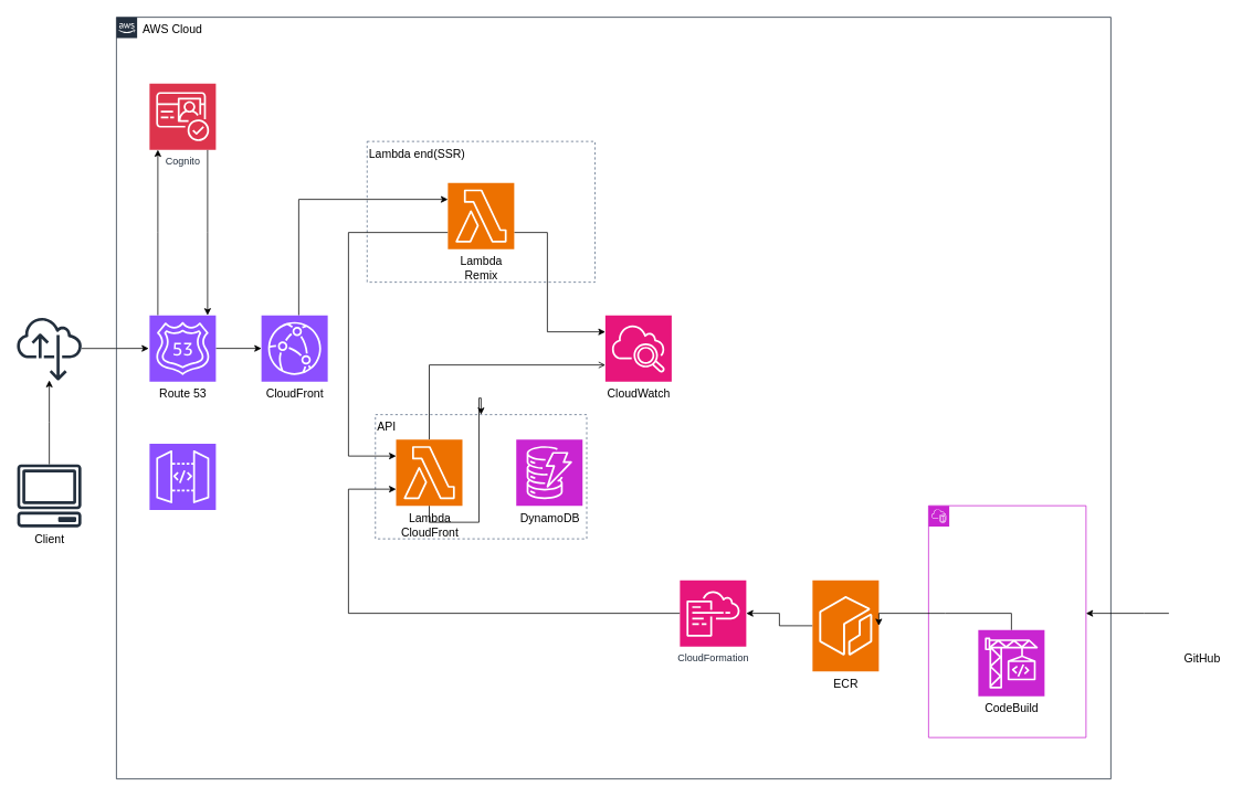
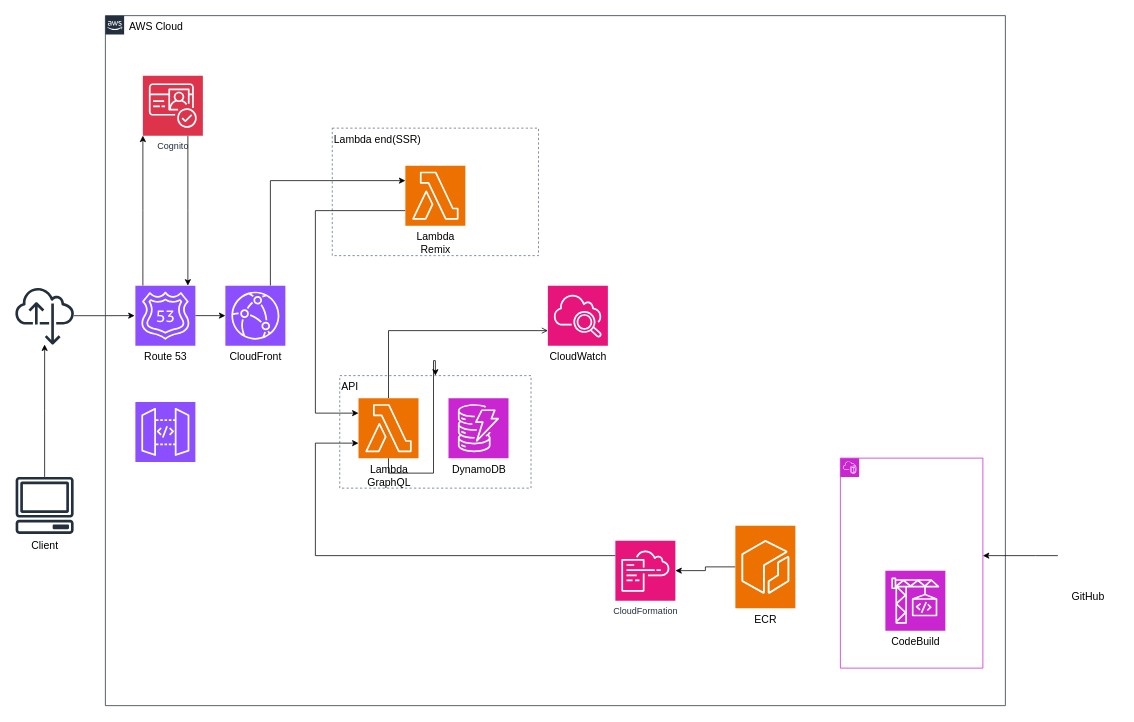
- <mxCell id="28" value="Cognito" style="sketch=0;points=[[0,0,0],[0.25,0,0],[0.5,0,0],[0.75,0,0],[1,0,0],[0,1,0],[0.25,1,0],[0.5,1,0],[0.75,1,0],[1,1,0],[0,0.25,0],[0,0.5,0],[0,0.75,0],[1,0.25,0],[1,0.5,0],[1,0.75,0]];outlineConnect=0;fontColor=#232F3E;fillColor=#DD344C;strokeColor=#ffffff;dashed=0;verticalLabelPosition=bottom;verticalAlign=top;align=center;html=1;fontSize=12;fontStyle=0;aspect=fixed;shape=mxgraph.aws4.resourceIcon;resIcon=mxgraph.aws4.cognito;" vertex="1" parent="4"><mxGeometry x="40" y="80" width="80" height="80" as="geometry" /></mxCell>
+ <mxCell id="28" value="Cognito" style="sketch=0;points=[[0,0,0],[0.25,0,0],[0.5,0,0],[0.75,0,0],[1,0,0],[0,1,0],[0.25,1,0],[0.5,1,0],[0.75,1,0],[1,1,0],[0,0.25,0],[0,0.5,0],[0,0.75,0],[1,0.25,0],[1,0.5,0],[1,0.75,0]];outlineConnect=0;fontColor=#232F3E;fillColor=#DD344C;strokeColor=#ffffff;dashed=0;verticalLabelPosition=bottom;verticalAlign=top;align=center;html=1;fontSize=12;fontStyle=0;aspect=fixed;shape=mxgraph.aws4.resourceIcon;resIcon=mxgraph.aws4.cognito;" vertex="1" parent="4"><mxGeometry x="50" y="80" width="80" height="80" as="geometry" /></mxCell>
- <mxCell id="18" style="edgeStyle=orthogonalEdgeStyle;rounded=0;orthogonalLoop=1;jettySize=auto;html=1;fontColor=#000000;fontSize=14;" edge="1" parent="4" source="20" target="7"><mxGeometry relative="1" as="geometry"><Array as="points"><mxPoint x="520" y="260" /><mxPoint x="520" y="380" /></Array></mxGeometry></mxCell>
- <mxCell id="17" value="CloudFront" style="sketch=0;points=[[0,0,0],[0.25,0,0],[0.5,0,0],[0.75,0,0],[1,0,0],[0,1,0],[0.25,1,0],[0.5,1,0],[0.75,1,0],[1,1,0],[0,0.25,0],[0,0.5,0],[0,0.75,0],[1,0.25,0],[1,0.5,0],[1,0.75,0]];outlineConnect=0;fontColor=#000000;fillColor=#8C4FFF;strokeColor=#ffffff;dashed=0;verticalLabelPosition=bottom;verticalAlign=top;align=center;html=1;fontSize=14;fontStyle=0;aspect=fixed;shape=mxgraph.aws4.resourceIcon;resIcon=mxgraph.aws4.cloudfront;" vertex="1" parent="4"><mxGeometry x="175" y="360" width="80" height="80" as="geometry" /></mxCell>
+ <mxCell id="17" value="CloudFront" style="sketch=0;points=[[0,0,0],[0.25,0,0],[0.5,0,0],[0.75,0,0],[1,0,0],[0,1,0],[0.25,1,0],[0.5,1,0],[0.75,1,0],[1,1,0],[0,0.25,0],[0,0.5,0],[0,0.75,0],[1,0.25,0],[1,0.5,0],[1,0.75,0]];outlineConnect=0;fontColor=#000000;fillColor=#8C4FFF;strokeColor=#ffffff;dashed=0;verticalLabelPosition=bottom;verticalAlign=top;align=center;html=1;fontSize=14;fontStyle=0;aspect=fixed;shape=mxgraph.aws4.resourceIcon;resIcon=mxgraph.aws4.cloudfront;" vertex="1" parent="4"><mxGeometry x="160" y="360" width="80" height="80" as="geometry" /></mxCell>
- <mxCell id="23" value="DynamoDB" style="sketch=0;points=[[0,0,0],[0.25,0,0],[0.5,0,0],[0.75,0,0],[1,0,0],[0,1,0],[0.25,1,0],[0.5,1,0],[0.75,1,0],[1,1,0],[0,0.25,0],[0,0.5,0],[0,0.75,0],[1,0.25,0],[1,0.5,0],[1,0.75,0]];outlineConnect=0;fontColor=#000000;fillColor=#C925D1;strokeColor=#ffffff;dashed=0;verticalLabelPosition=bottom;verticalAlign=top;align=center;html=1;fontSize=14;fontStyle=0;aspect=fixed;shape=mxgraph.aws4.resourceIcon;resIcon=mxgraph.aws4.dynamodb;fillStyle=auto;" vertex="1" parent="4"><mxGeometry x="482.5" y="510" width="80" height="80" as="geometry" /></mxCell>
+ <mxCell id="23" value="DynamoDB" style="sketch=0;points=[[0,0,0],[0.25,0,0],[0.5,0,0],[0.75,0,0],[1,0,0],[0,1,0],[0.25,1,0],[0.5,1,0],[0.75,1,0],[1,1,0],[0,0.25,0],[0,0.5,0],[0,0.75,0],[1,0.25,0],[1,0.5,0],[1,0.75,0]];outlineConnect=0;fontColor=#000000;fillColor=#C925D1;strokeColor=#ffffff;dashed=0;verticalLabelPosition=bottom;verticalAlign=top;align=center;html=1;fontSize=14;fontStyle=0;aspect=fixed;shape=mxgraph.aws4.resourceIcon;resIcon=mxgraph.aws4.dynamodb;fillStyle=auto;" vertex="1" parent="4"><mxGeometry x="457.5" y="510" width="80" height="80" as="geometry" /></mxCell>
- <mxCell id="31" value="Client" style="sketch=0;outlineConnect=0;fontColor=#000000;gradientColor=none;fillColor=#232F3D;strokeColor=none;dashed=0;verticalLabelPosition=bottom;verticalAlign=top;align=center;html=1;fontSize=14;fontStyle=0;aspect=fixed;pointerEvents=1;shape=mxgraph.aws4.client;" vertex="1" parent="1"><mxGeometry x="20" y="560" width="78" height="76" as="geometry" /></mxCell>
+ <mxCell id="31" value="Client" style="sketch=0;outlineConnect=0;fontColor=#000000;gradientColor=none;fillColor=#232F3D;strokeColor=none;dashed=0;verticalLabelPosition=bottom;verticalAlign=top;align=center;html=1;fontSize=14;fontStyle=0;aspect=fixed;pointerEvents=1;shape=mxgraph.aws4.client;" vertex="1" parent="1"><mxGeometry x="20" y="635" width="78" height="76" as="geometry" /></mxCell>
- <mxCell id="24" value="&lt;div style=&quot;font-size: 14px;&quot;&gt;Lambda&lt;br style=&quot;font-size: 14px;&quot;&gt;&lt;/div&gt;&lt;div style=&quot;font-size: 14px;&quot;&gt;CloudFront&lt;/div&gt;" style="sketch=0;points=[[0,0,0],[0.25,0,0],[0.5,0,0],[0.75,0,0],[1,0,0],[0,1,0],[0.25,1,0],[0.5,1,0],[0.75,1,0],[1,1,0],[0,0.25,0],[0,0.5,0],[0,0.75,0],[1,0.25,0],[1,0.5,0],[1,0.75,0]];outlineConnect=0;fontColor=#000000;fillColor=#ED7100;strokeColor=#ffffff;dashed=0;verticalLabelPosition=bottom;verticalAlign=top;align=center;html=1;fontSize=14;fontStyle=0;aspect=fixed;shape=mxgraph.aws4.resourceIcon;resIcon=mxgraph.aws4.lambda;" vertex="1" parent="4"><mxGeometry x="337.5" y="510" width="80" height="80" as="geometry" /></mxCell>
+ <mxCell id="24" value="&lt;div style=&quot;font-size: 14px;&quot;&gt;Lambda&lt;br style=&quot;font-size: 14px;&quot;&gt;&lt;/div&gt;&lt;div style=&quot;font-size: 14px;&quot;&gt;GraphQL&lt;/div&gt;" style="sketch=0;points=[[0,0,0],[0.25,0,0],[0.5,0,0],[0.75,0,0],[1,0,0],[0,1,0],[0.25,1,0],[0.5,1,0],[0.75,1,0],[1,1,0],[0,0.25,0],[0,0.5,0],[0,0.75,0],[1,0.25,0],[1,0.5,0],[1,0.75,0]];outlineConnect=0;fontColor=#000000;fillColor=#ED7100;strokeColor=#ffffff;dashed=0;verticalLabelPosition=bottom;verticalAlign=top;align=center;html=1;fontSize=14;fontStyle=0;aspect=fixed;shape=mxgraph.aws4.resourceIcon;resIcon=mxgraph.aws4.lambda;" vertex="1" parent="4"><mxGeometry x="337.5" y="510" width="80" height="80" as="geometry" /></mxCell>
- <mxCell id="26" value="CloudFormation" style="sketch=0;points=[[0,0,0],[0.25,0,0],[0.5,0,0],[0.75,0,0],[1,0,0],[0,1,0],[0.25,1,0],[0.5,1,0],[0.75,1,0],[1,1,0],[0,0.25,0],[0,0.5,0],[0,0.75,0],[1,0.25,0],[1,0.5,0],[1,0.75,0]];points=[[0,0,0],[0.25,0,0],[0.5,0,0],[0.75,0,0],[1,0,0],[0,1,0],[0.25,1,0],[0.5,1,0],[0.75,1,0],[1,1,0],[0,0.25,0],[0,0.5,0],[0,0.75,0],[1,0.25,0],[1,0.5,0],[1,0.75,0]];outlineConnect=0;fontColor=#232F3E;fillColor=#E7157B;strokeColor=#ffffff;dashed=0;verticalLabelPosition=bottom;verticalAlign=top;align=center;html=1;fontSize=12;fontStyle=0;aspect=fixed;shape=mxgraph.aws4.resourceIcon;resIcon=mxgraph.aws4.cloudformation;" vertex="1" parent="4"><mxGeometry x="680" y="680" width="80" height="80" as="geometry" /></mxCell>
+ <mxCell id="26" value="CloudFormation" style="sketch=0;points=[[0,0,0],[0.25,0,0],[0.5,0,0],[0.75,0,0],[1,0,0],[0,1,0],[0.25,1,0],[0.5,1,0],[0.75,1,0],[1,1,0],[0,0.25,0],[0,0.5,0],[0,0.75,0],[1,0.25,0],[1,0.5,0],[1,0.75,0]];points=[[0,0,0],[0.25,0,0],[0.5,0,0],[0.75,0,0],[1,0,0],[0,1,0],[0.25,1,0],[0.5,1,0],[0.75,1,0],[1,1,0],[0,0.25,0],[0,0.5,0],[0,0.75,0],[1,0.25,0],[1,0.5,0],[1,0.75,0]];outlineConnect=0;fontColor=#232F3E;fillColor=#E7157B;strokeColor=#ffffff;dashed=0;verticalLabelPosition=bottom;verticalAlign=top;align=center;html=1;fontSize=12;fontStyle=0;aspect=fixed;shape=mxgraph.aws4.resourceIcon;resIcon=mxgraph.aws4.cloudformation;" vertex="1" parent="4"><mxGeometry x="680" y="700" width="80" height="80" as="geometry" /></mxCell>
- <mxCell id="12" style="edgeStyle=orthogonalEdgeStyle;rounded=0;orthogonalLoop=1;jettySize=auto;html=1;entryX=1;entryY=0.5;entryDx=0;entryDy=0;entryPerimeter=0;fontColor=#000000;fontSize=14;" edge="1" parent="4" source="9" target="11"><mxGeometry relative="1" as="geometry"><Array as="points"><mxPoint x="1000" y="720" /><mxPoint x="1000" y="720" /></Array></mxGeometry></mxCell>
